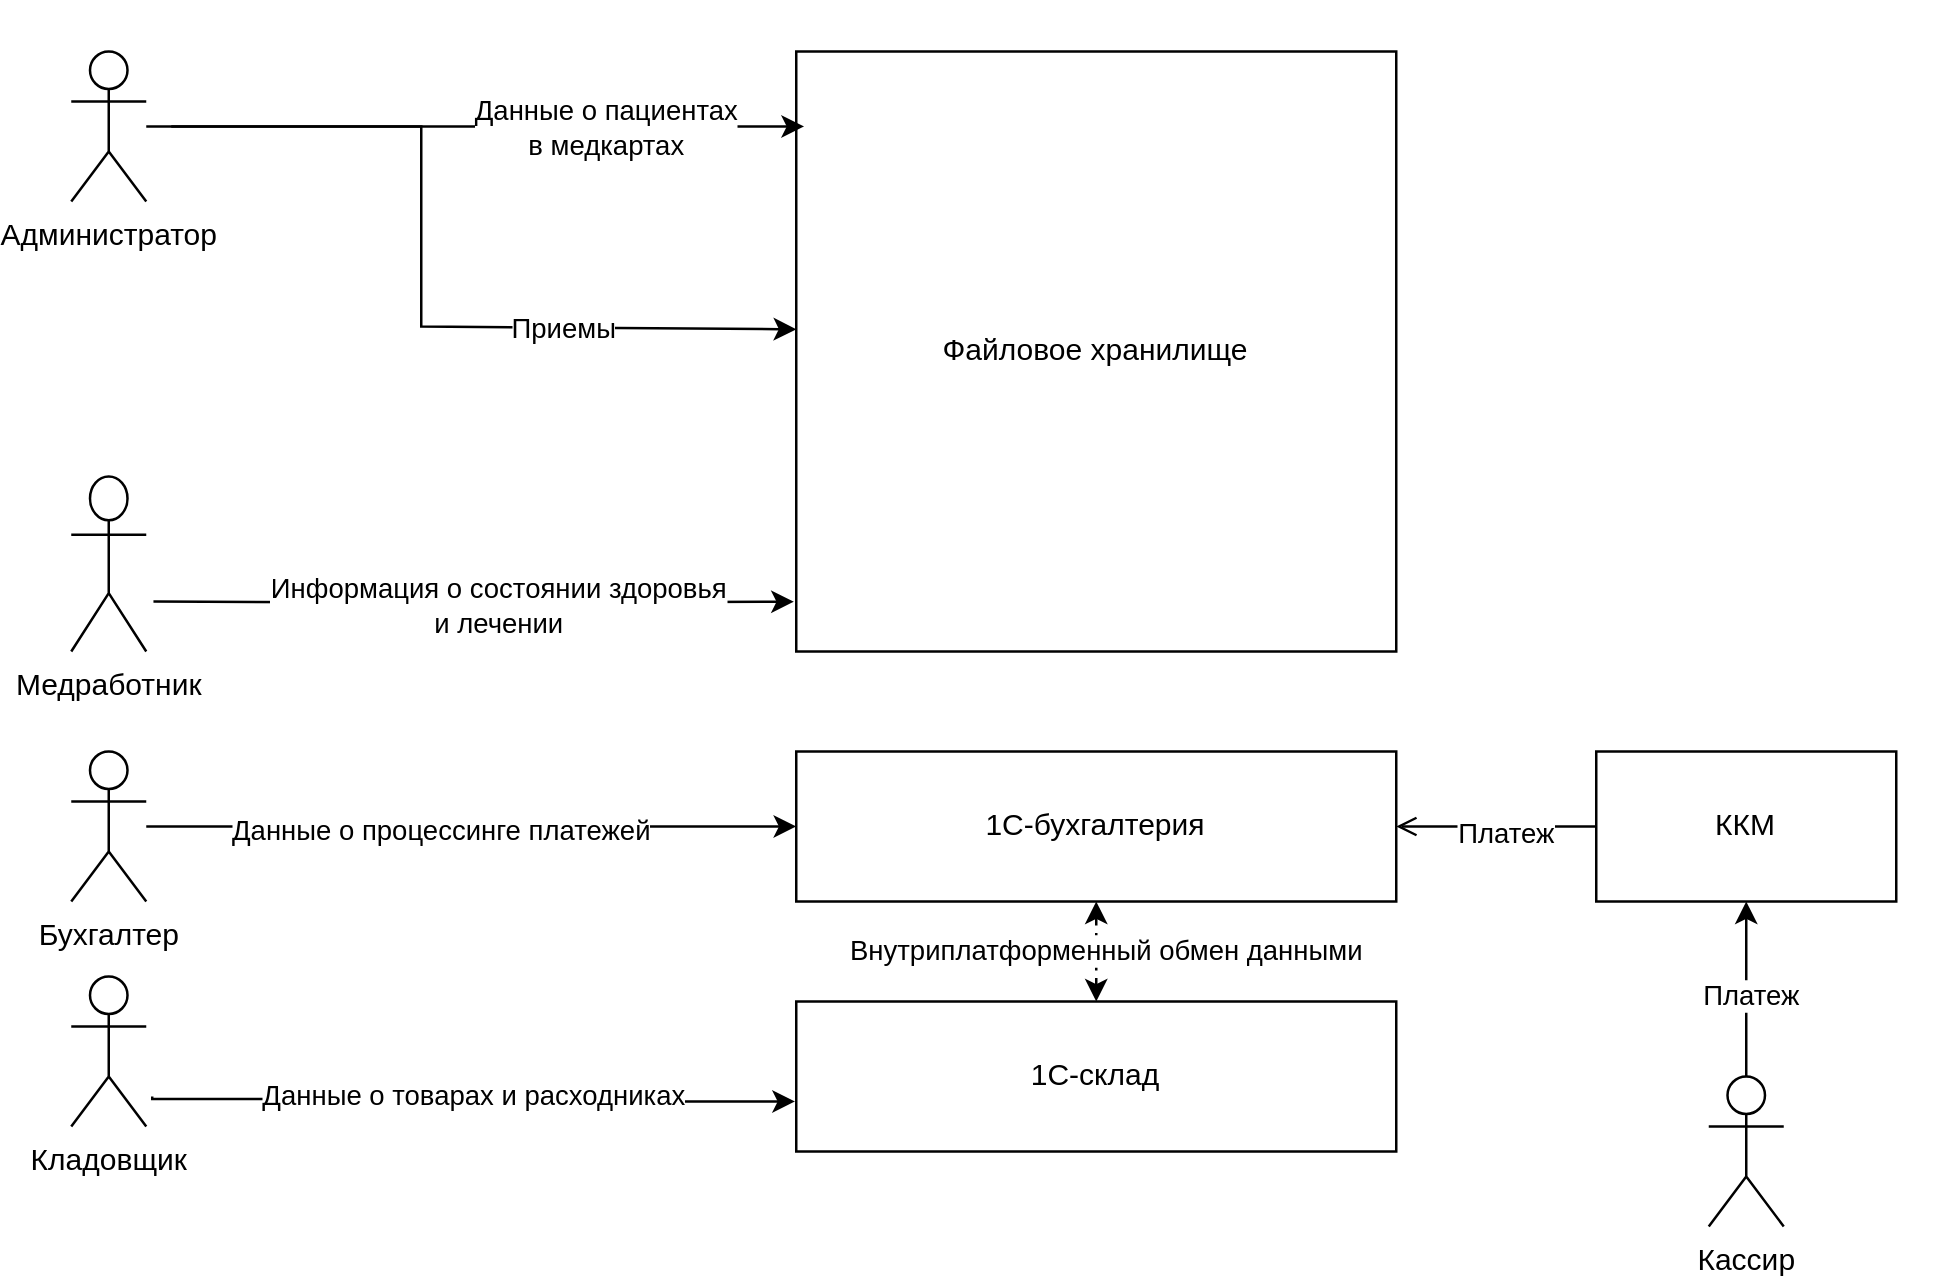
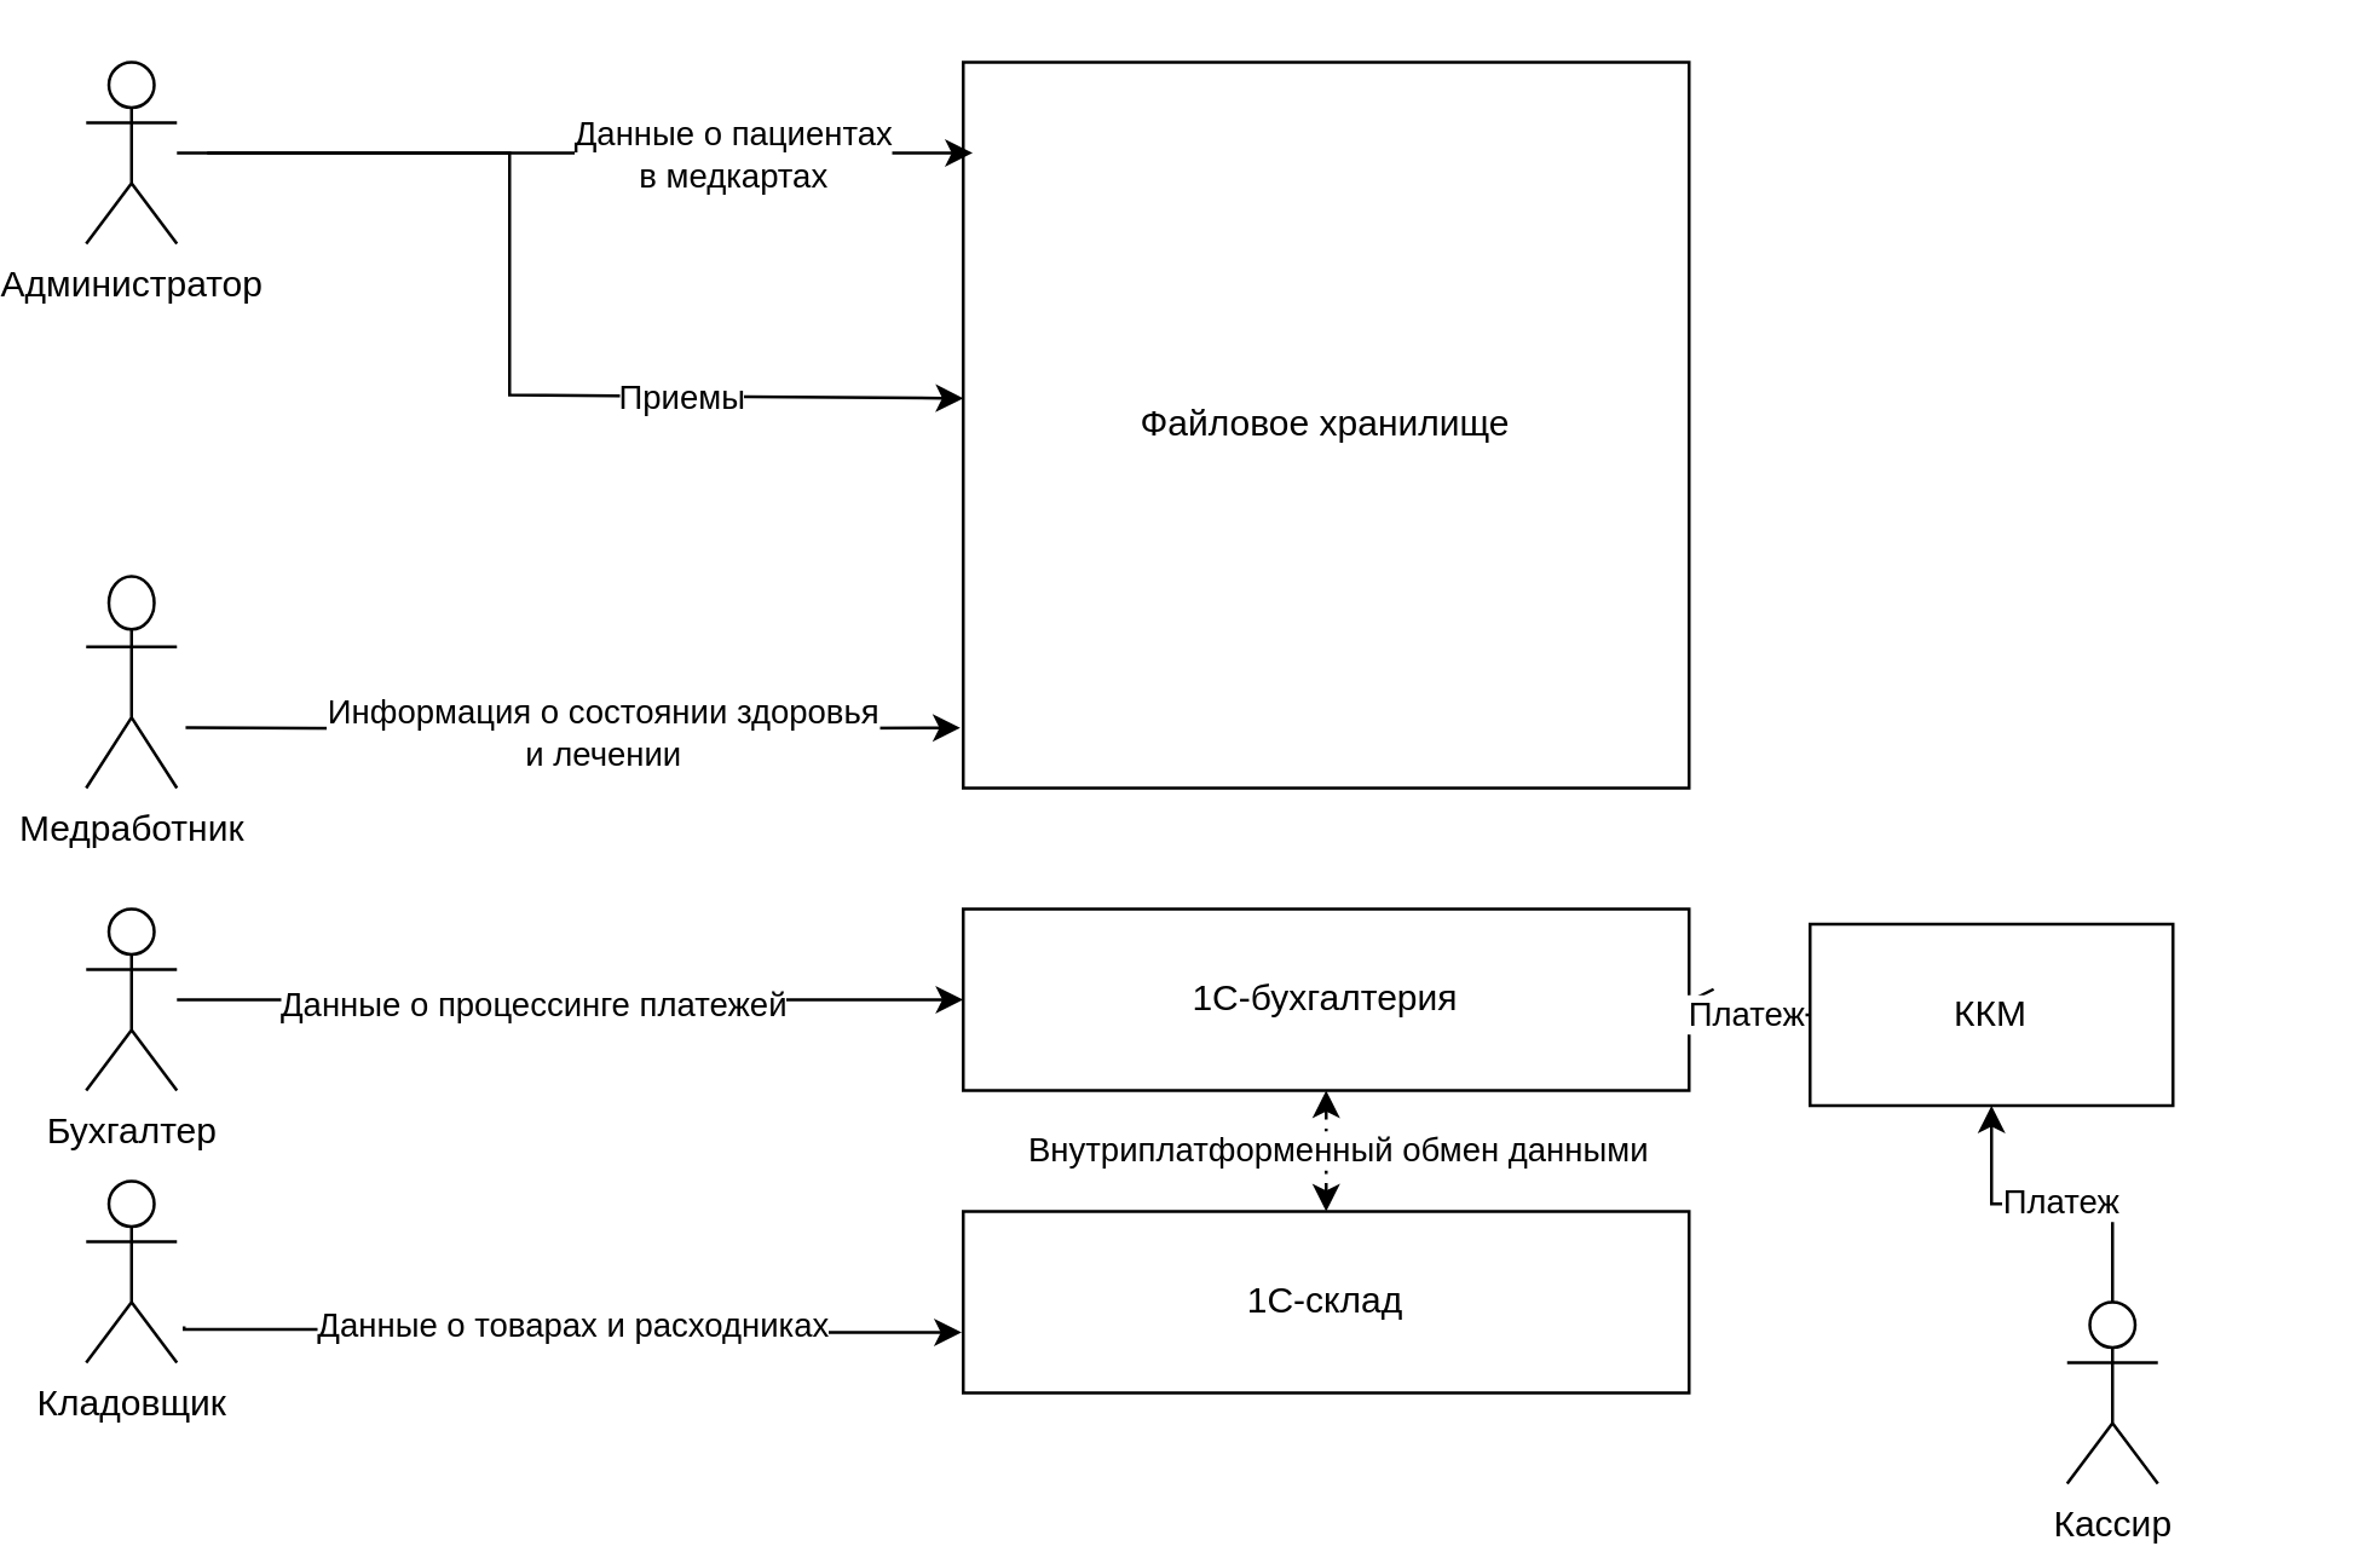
- <mxCell id="23" value="ККМ" style="rounded=0;whiteSpace=wrap;html=1;" parent="1" vertex="1"><mxGeometry x="630" y="300" width="120" height="60" as="geometry" /></mxCell>
+ <mxCell id="23" value="ККМ" style="rounded=0;whiteSpace=wrap;html=1;" parent="1" vertex="1"><mxGeometry x="590" y="305" width="120" height="60" as="geometry" /></mxCell>
